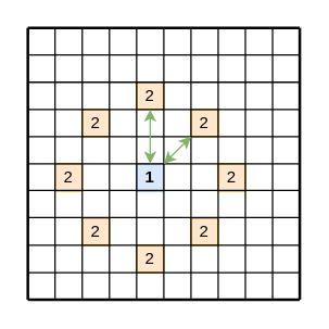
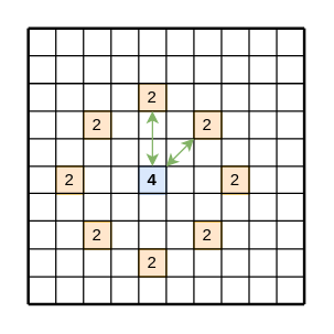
- <mxCell id="10" value="1" style="text;html=1;strokeColor=#6c8ebf;fillColor=#dae8fc;align=center;verticalAlign=middle;whiteSpace=wrap;rounded=0;fontStyle=1" parent="1" vertex="1"><mxGeometry x="100" y="120" width="20" height="20" as="geometry" /></mxCell>
+ <mxCell id="10" value="4" style="text;html=1;strokeColor=#6c8ebf;fillColor=#dae8fc;align=center;verticalAlign=middle;whiteSpace=wrap;rounded=0;fontStyle=1" parent="1" vertex="1"><mxGeometry x="100" y="120" width="20" height="20" as="geometry" /></mxCell>
